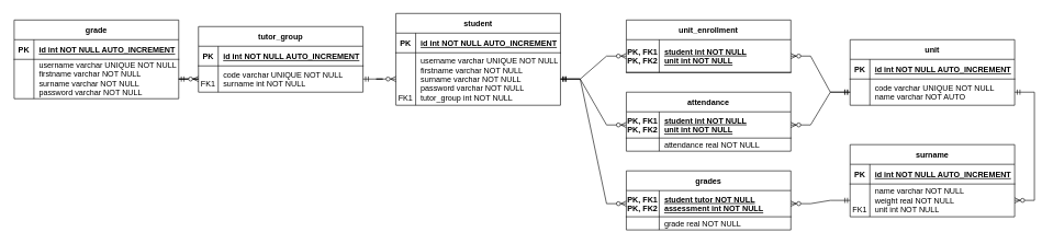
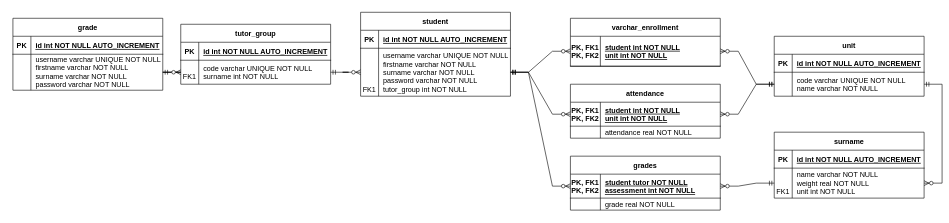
- <mxCell id="23" value="unit_enrollment" style="shape=table;startSize=30;container=1;collapsible=1;childLayout=tableLayout;fixedRows=1;rowLines=0;fontStyle=1;align=center;resizeLast=1;" parent="1" vertex="1"><mxGeometry x="950" y="30" width="250" height="80" as="geometry" /></mxCell>
+ <mxCell id="23" value="varchar_enrollment" style="shape=table;startSize=30;container=1;collapsible=1;childLayout=tableLayout;fixedRows=1;rowLines=0;fontStyle=1;align=center;resizeLast=1;" parent="1" vertex="1"><mxGeometry x="950" y="30" width="250" height="80" as="geometry" /></mxCell>
- <mxCell id="22" value="code varchar UNIQUE NOT NULL&#10;name varchar NOT AUTO" style="shape=partialRectangle;overflow=hidden;connectable=0;fillColor=none;top=0;left=0;bottom=0;right=0;align=left;spacingLeft=6;" parent="20" vertex="1"><mxGeometry x="30" width="220" height="40" as="geometry"><mxRectangle width="220" height="40" as="alternateBounds" /></mxGeometry></mxCell>
+ <mxCell id="22" value="code varchar UNIQUE NOT NULL&#10;name varchar NOT NULL" style="shape=partialRectangle;overflow=hidden;connectable=0;fillColor=none;top=0;left=0;bottom=0;right=0;align=left;spacingLeft=6;" parent="20" vertex="1"><mxGeometry x="30" width="220" height="40" as="geometry"><mxRectangle width="220" height="40" as="alternateBounds" /></mxGeometry></mxCell>
